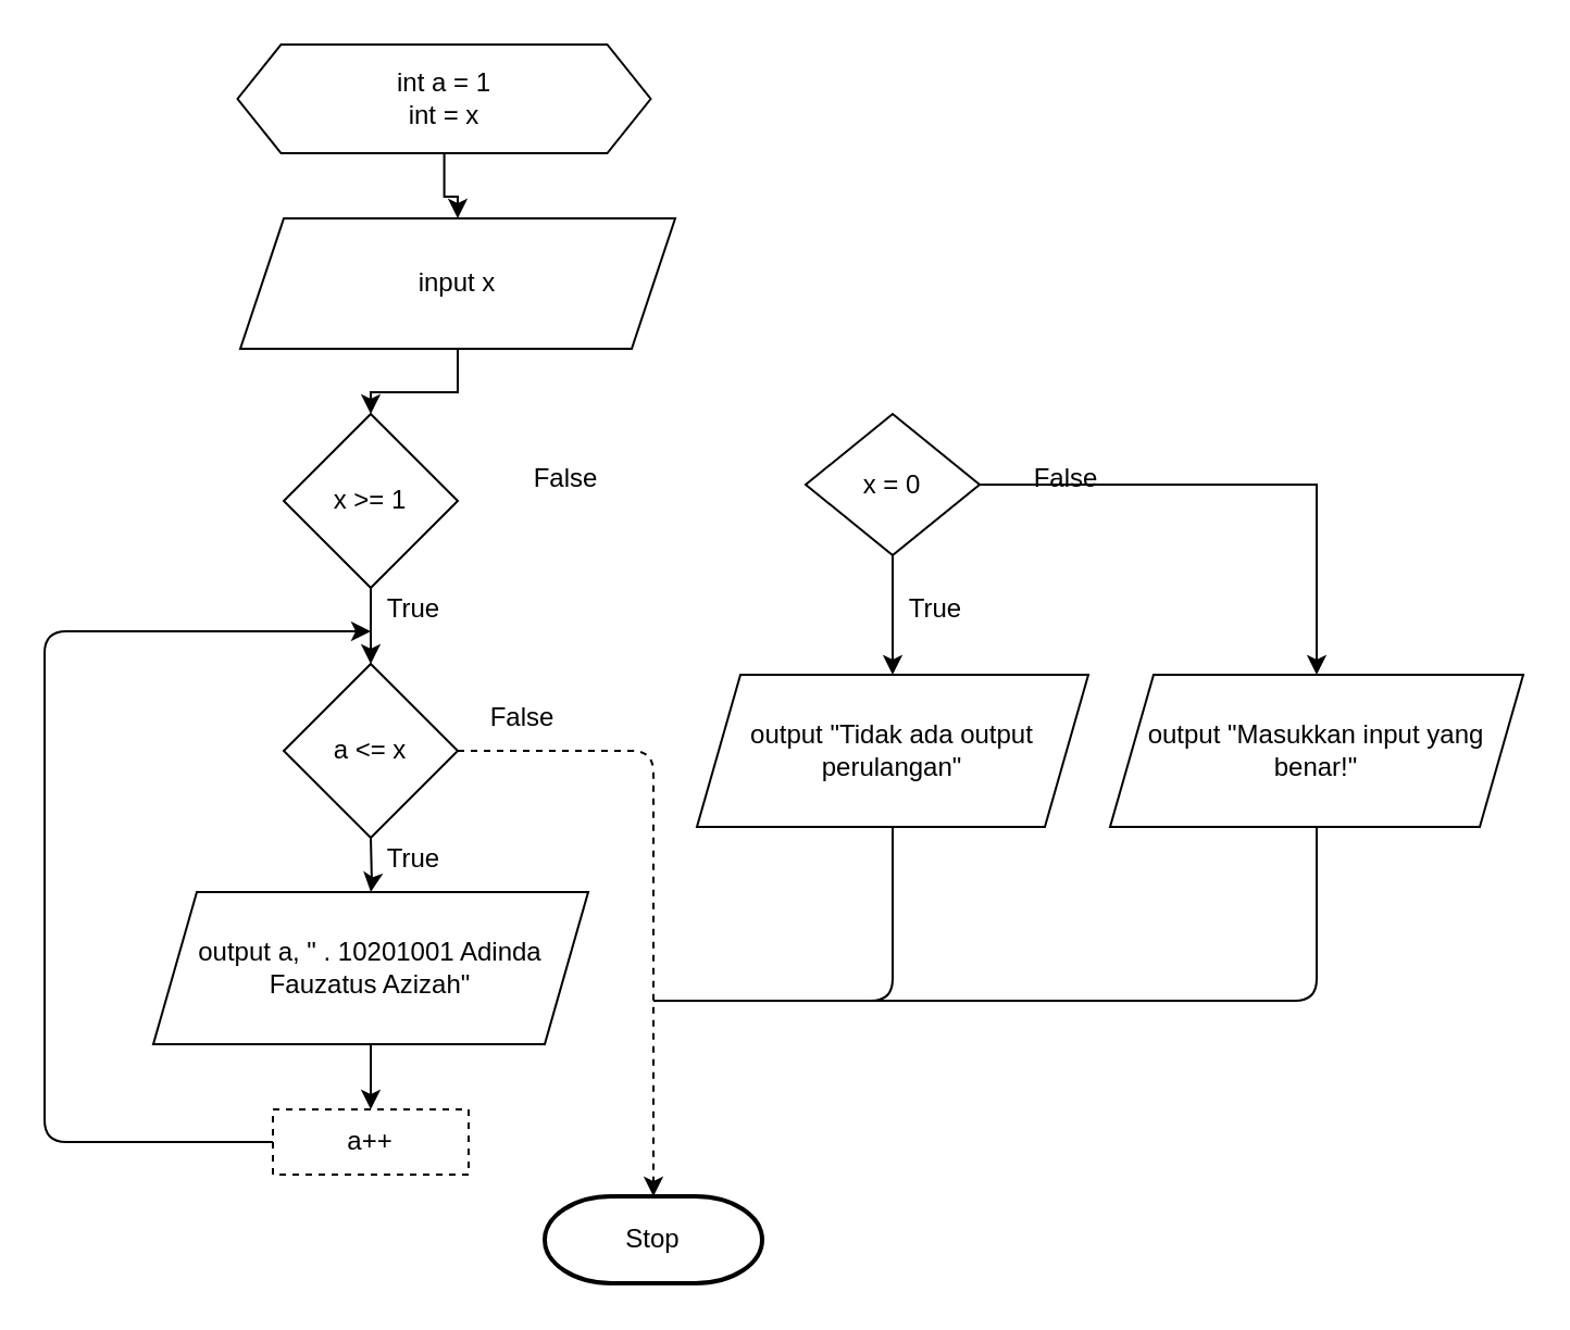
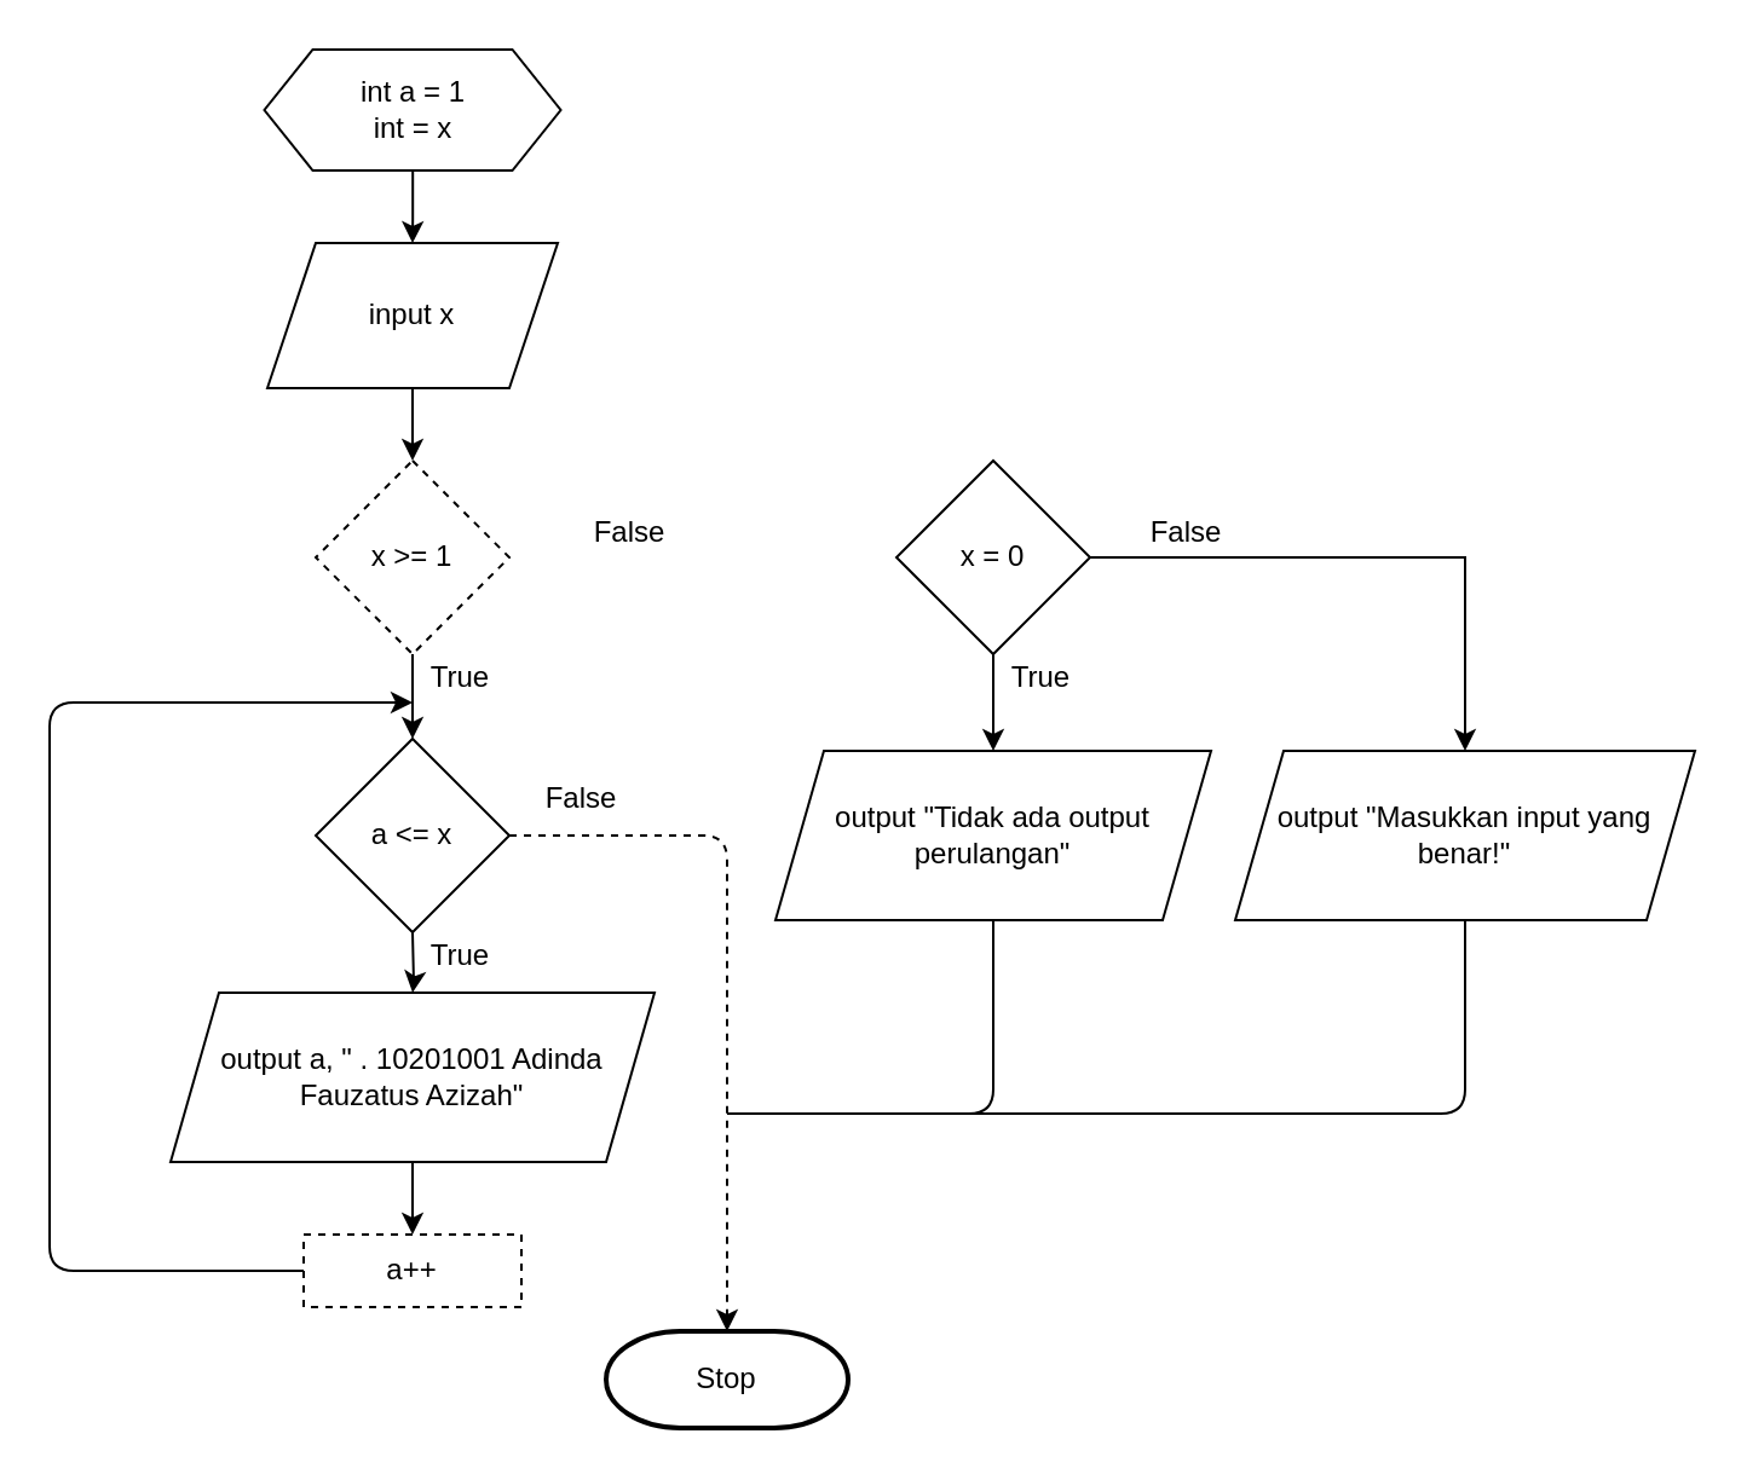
- <mxCell id="3" value="int a = 1&lt;br&gt;int = x" style="shape=hexagon;perimeter=hexagonPerimeter2;whiteSpace=wrap;html=1;fixedSize=1;" vertex="1" parent="1"><mxGeometry x="108.75" y="20" width="190" height="50" as="geometry" /></mxCell>
+ <mxCell id="3" value="int a = 1&lt;br&gt;int = x" style="shape=hexagon;perimeter=hexagonPerimeter2;whiteSpace=wrap;html=1;fixedSize=1;" vertex="1" parent="1"><mxGeometry x="108.75" y="20" width="122.5" height="50" as="geometry" /></mxCell>
- <mxCell id="5" value="input x" style="shape=parallelogram;perimeter=parallelogramPerimeter;whiteSpace=wrap;html=1;fixedSize=1;" vertex="1" parent="1"><mxGeometry x="110" y="100" width="200" height="60" as="geometry" /></mxCell>
+ <mxCell id="5" value="input x" style="shape=parallelogram;perimeter=parallelogramPerimeter;whiteSpace=wrap;html=1;fixedSize=1;" vertex="1" parent="1"><mxGeometry x="110" y="100" width="120" height="60" as="geometry" /></mxCell>
- <mxCell id="13" value="x = 0" style="rhombus;whiteSpace=wrap;html=1;" vertex="1" parent="1"><mxGeometry x="370" y="190" width="80" height="65" as="geometry" /></mxCell>
+ <mxCell id="13" value="x = 0" style="rhombus;whiteSpace=wrap;html=1;" vertex="1" parent="1"><mxGeometry x="370" y="190" width="80" height="80" as="geometry" /></mxCell>
- <mxCell id="7" value="x &amp;gt;= 1" style="rhombus;whiteSpace=wrap;html=1;" vertex="1" parent="1"><mxGeometry x="130" y="190" width="80" height="80" as="geometry" /></mxCell>
+ <mxCell id="7" value="x &amp;gt;= 1" style="rhombus;whiteSpace=wrap;html=1;dashed=1;" vertex="1" parent="1"><mxGeometry x="130" y="190" width="80" height="80" as="geometry" /></mxCell>
